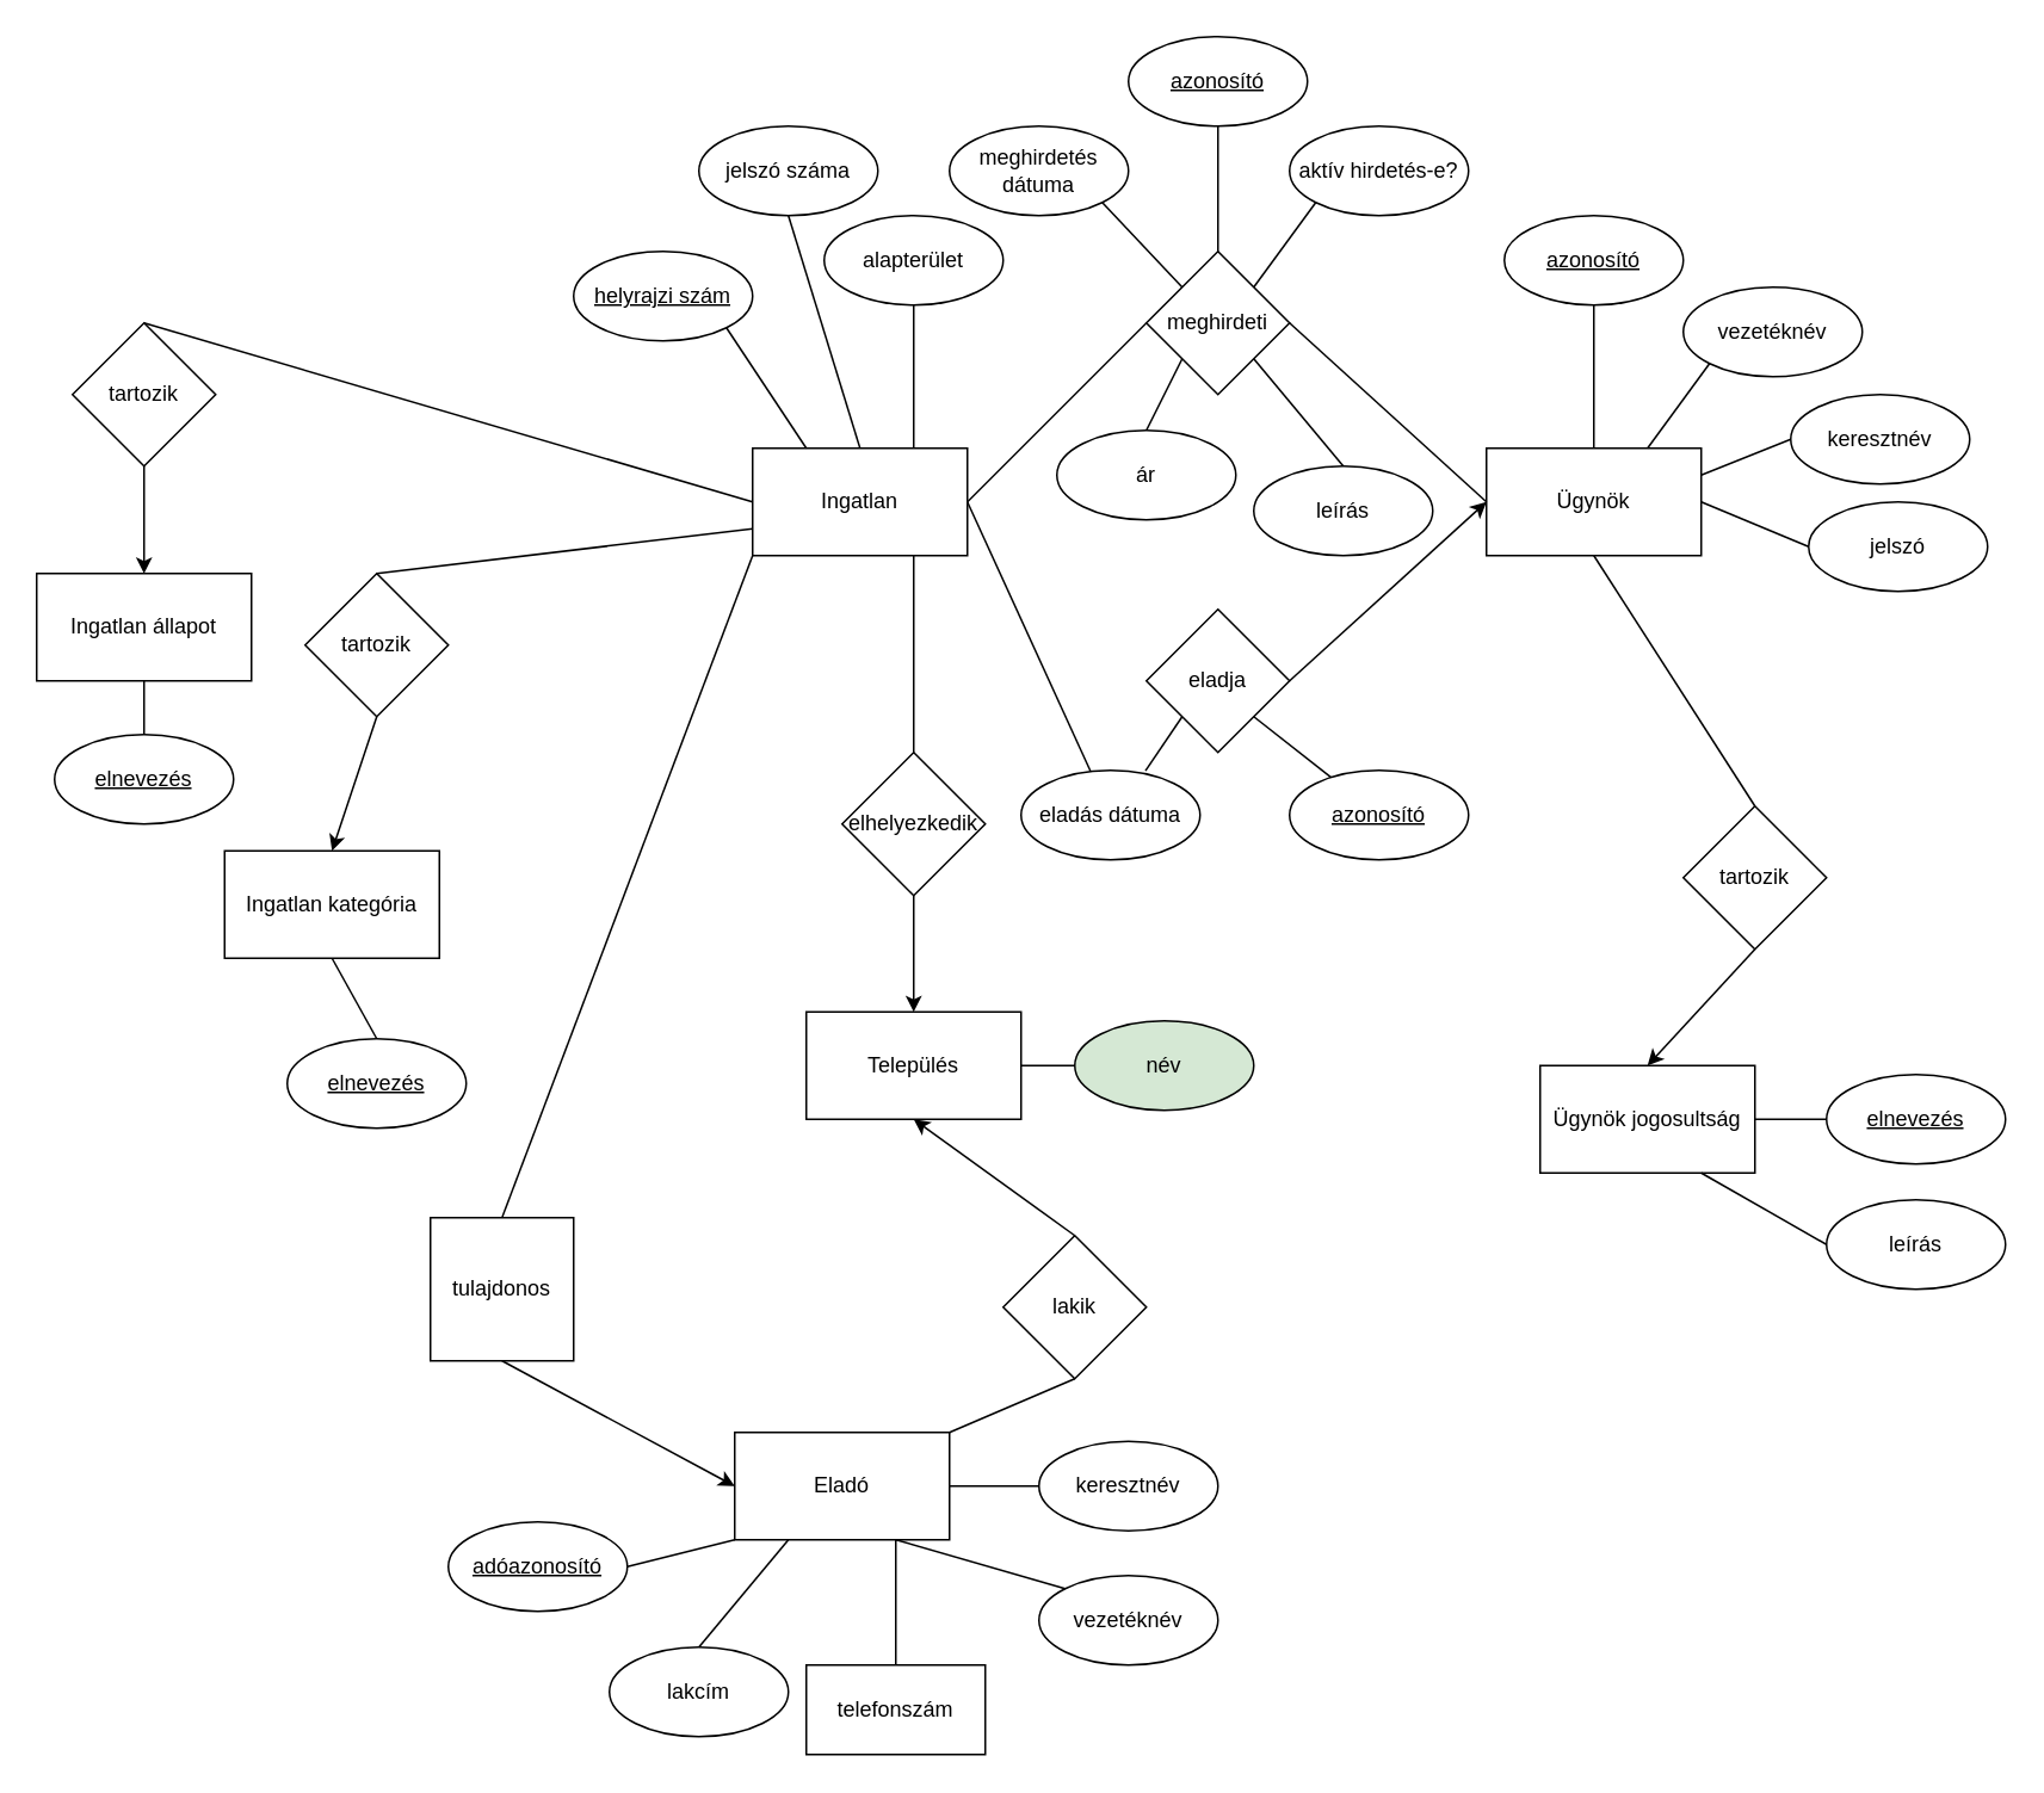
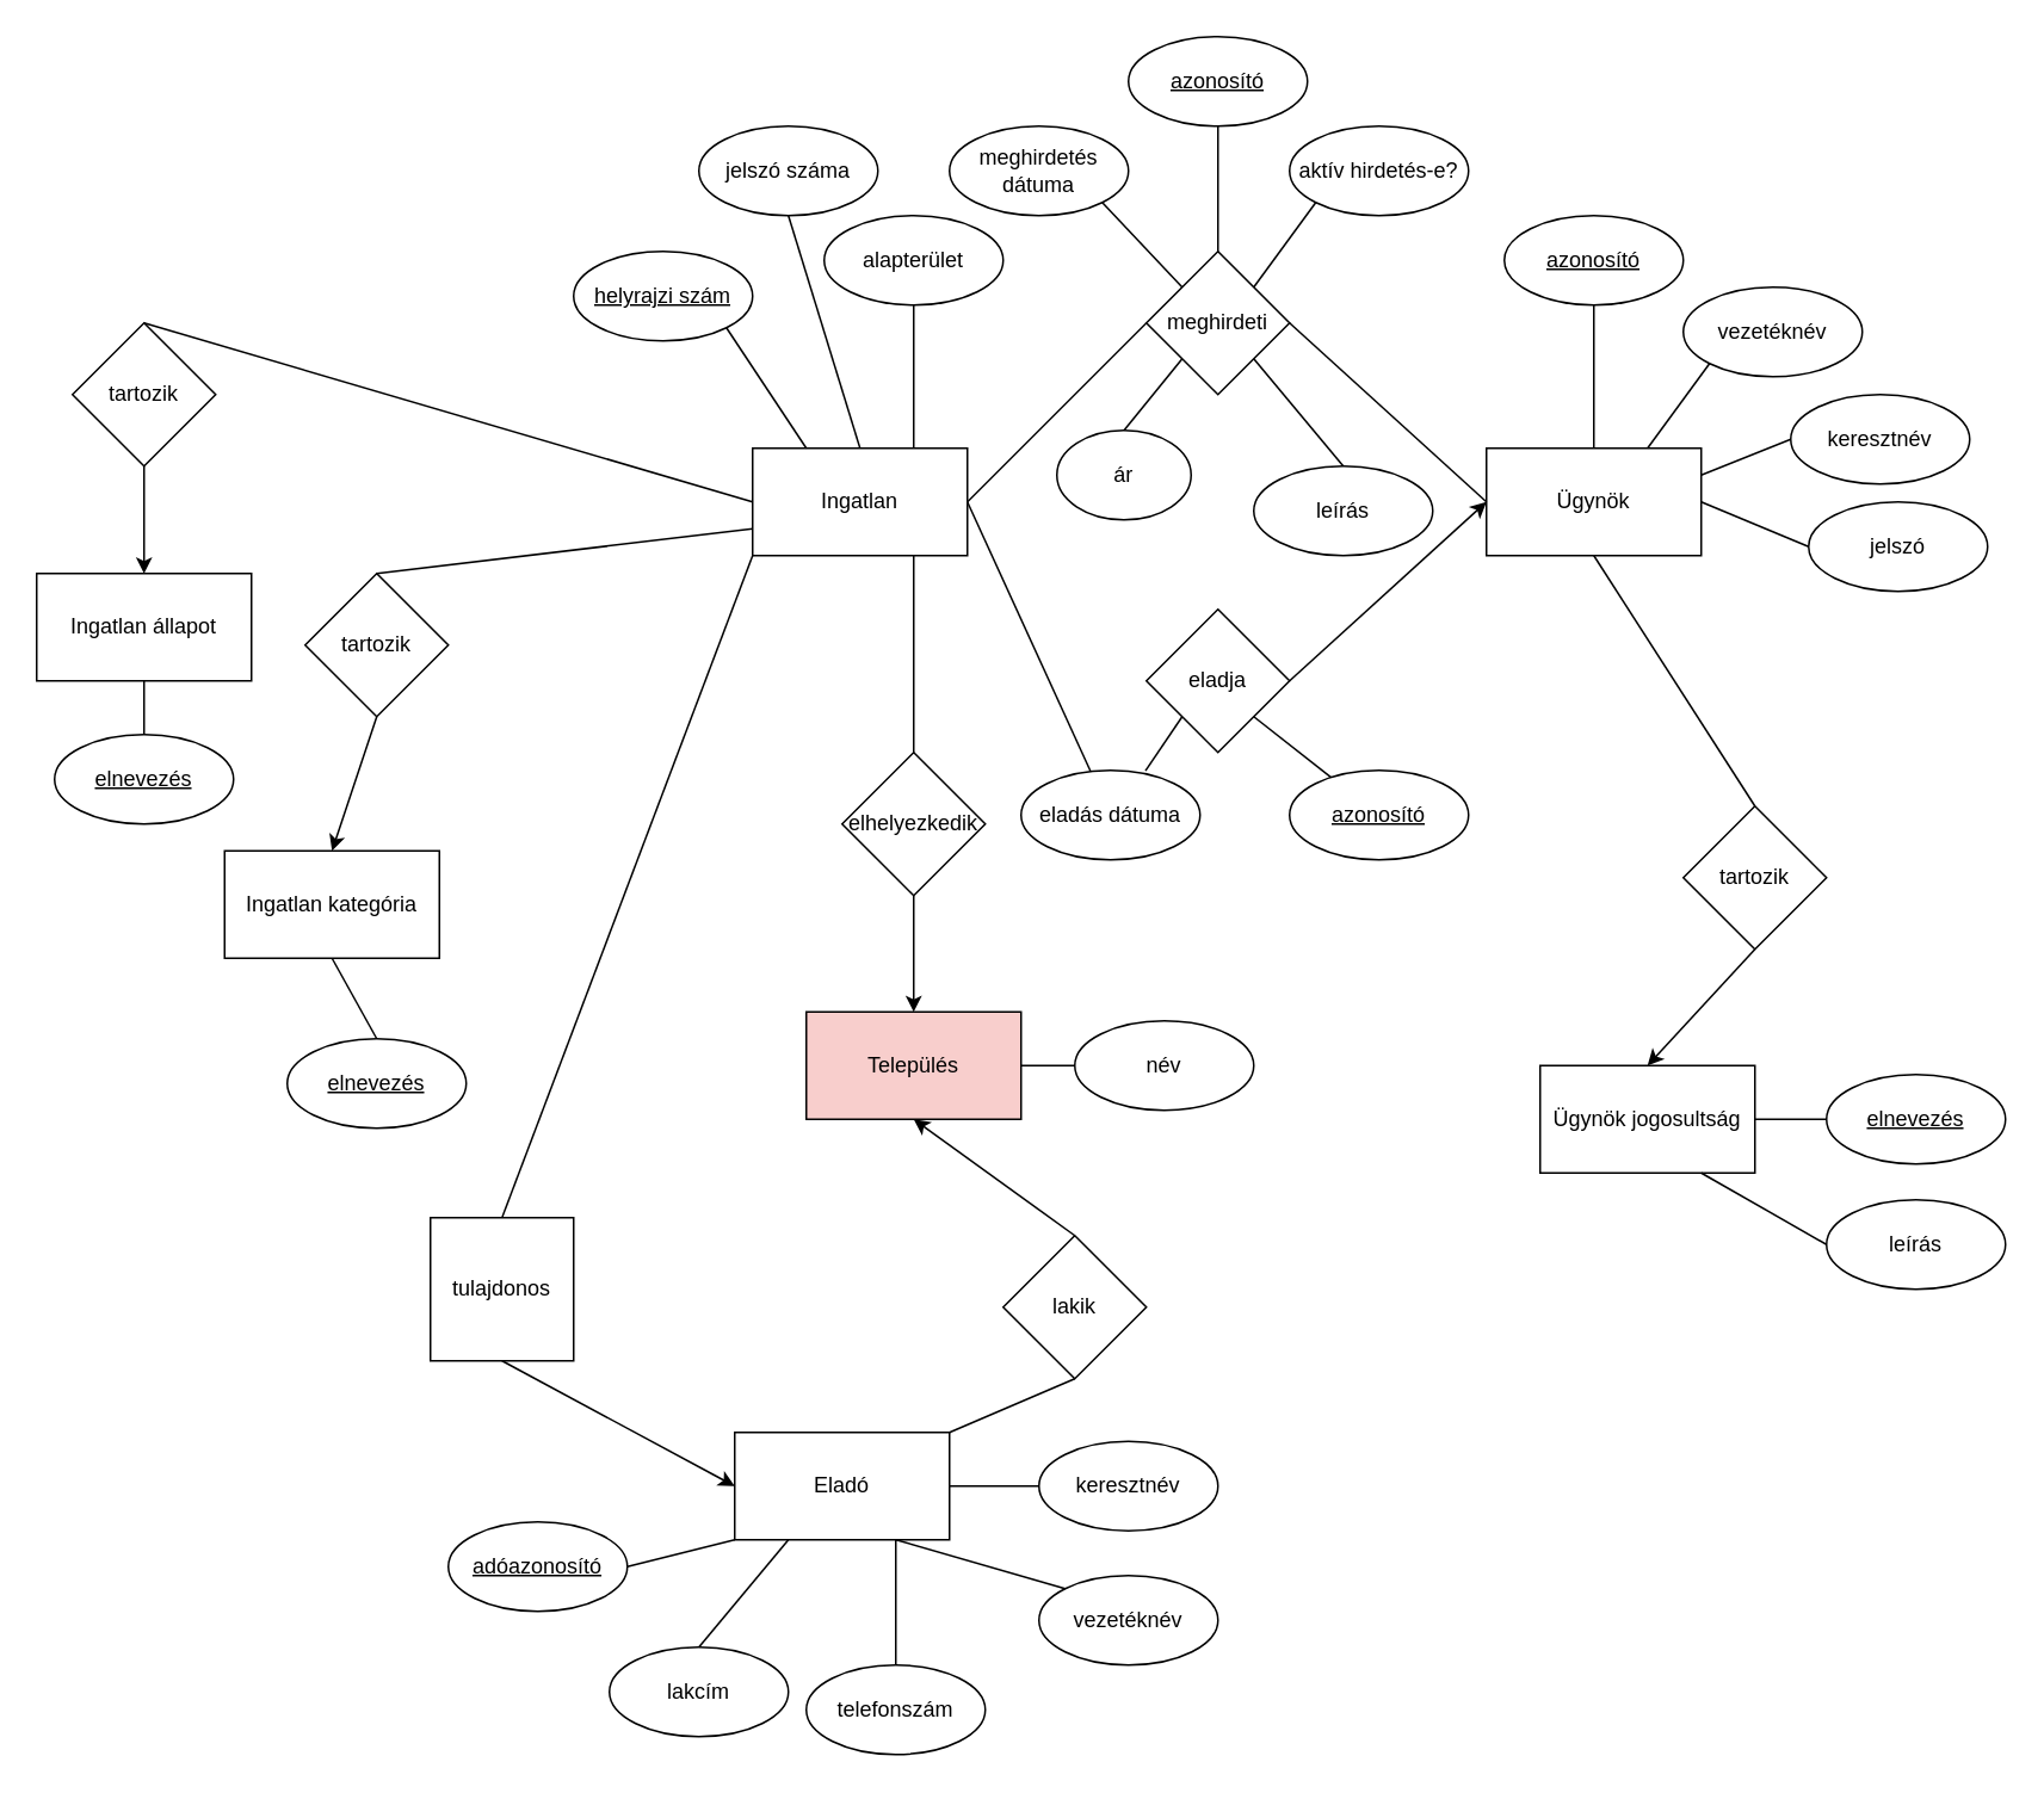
- <mxCell id="29" value="ár" style="ellipse;whiteSpace=wrap;html=1;fontStyle=0" parent="1" vertex="1"><mxGeometry x="590" y="240" width="100" height="50" as="geometry" /></mxCell>
+ <mxCell id="29" value="ár" style="ellipse;whiteSpace=wrap;html=1;fontStyle=0" parent="1" vertex="1"><mxGeometry x="590" y="240" width="75" height="50" as="geometry" /></mxCell>
- <mxCell id="3" value="Település" style="rounded=0;whiteSpace=wrap;html=1;" parent="1" vertex="1"><mxGeometry x="450" y="565" width="120" height="60" as="geometry" /></mxCell>
+ <mxCell id="3" value="Település" style="rounded=0;whiteSpace=wrap;html=1;fillColor=#f8cecc;" parent="1" vertex="1"><mxGeometry x="450" y="565" width="120" height="60" as="geometry" /></mxCell>
- <mxCell id="50" value="név" style="ellipse;whiteSpace=wrap;html=1;fontStyle=0;fillColor=#d5e8d4;" parent="1" vertex="1"><mxGeometry x="600" y="570" width="100" height="50" as="geometry" /></mxCell>
+ <mxCell id="50" value="név" style="ellipse;whiteSpace=wrap;html=1;fontStyle=0" parent="1" vertex="1"><mxGeometry x="600" y="570" width="100" height="50" as="geometry" /></mxCell>
- <mxCell id="71" value="telefonszám" style="whiteSpace=wrap;html=1;fontStyle=0;rounded=0;" parent="1" vertex="1"><mxGeometry x="450" y="930" width="100" height="50" as="geometry" /></mxCell>
+ <mxCell id="71" value="telefonszám" style="ellipse;whiteSpace=wrap;html=1;fontStyle=0" parent="1" vertex="1"><mxGeometry x="450" y="930" width="100" height="50" as="geometry" /></mxCell>
